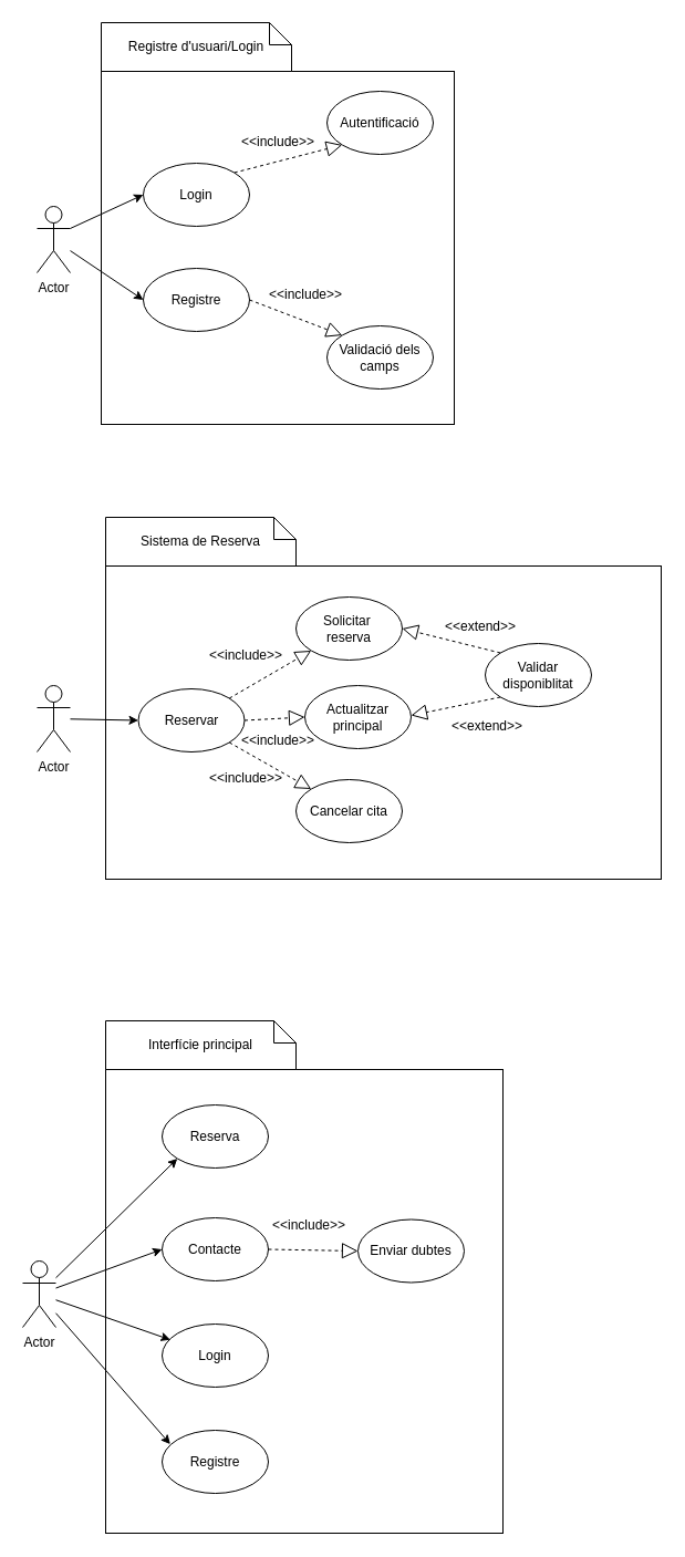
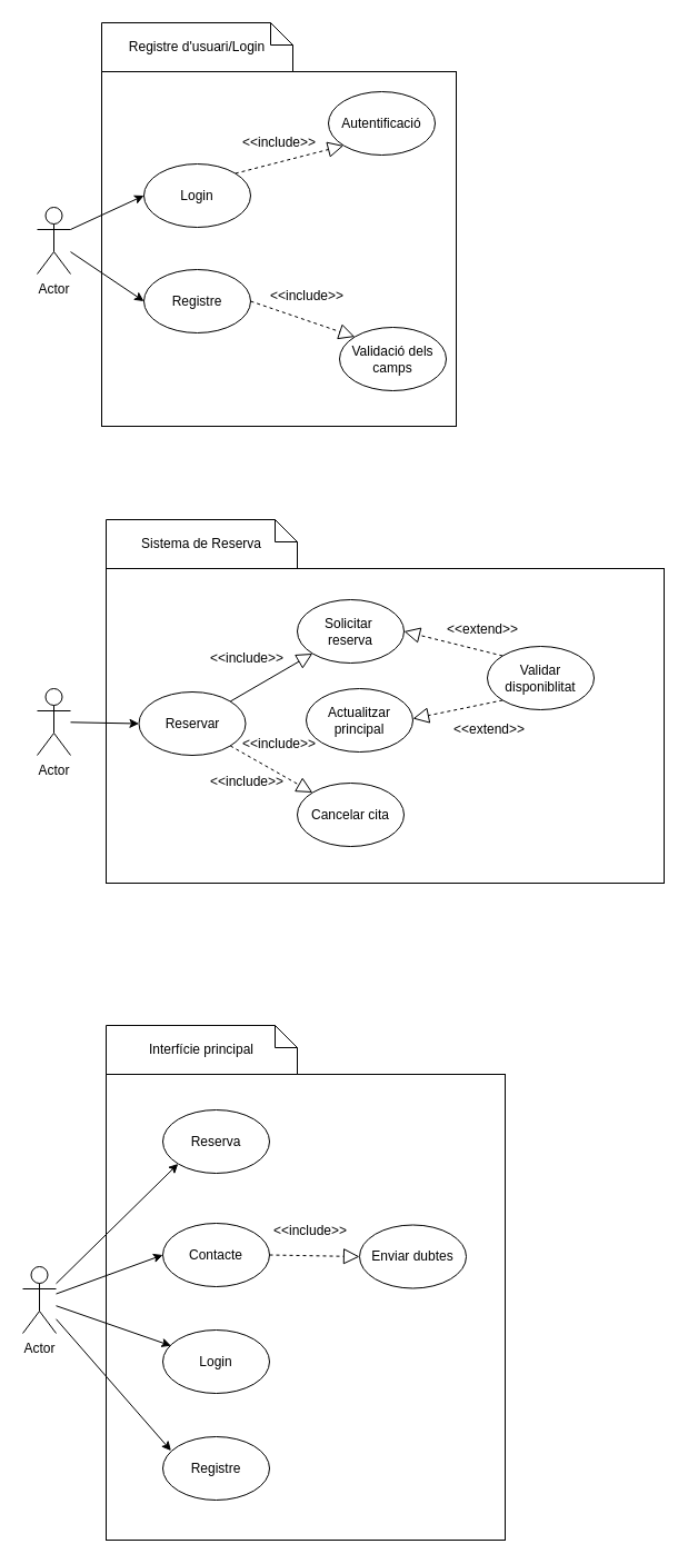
- <mxCell id="8" value="Validació dels camps" style="ellipse;whiteSpace=wrap;html=1;" vertex="1" parent="1"><mxGeometry x="295" y="294" width="96" height="57" as="geometry" /></mxCell>
+ <mxCell id="8" value="Validació dels camps" style="ellipse;whiteSpace=wrap;html=1;" vertex="1" parent="1"><mxGeometry x="305" y="294" width="96" height="57" as="geometry" /></mxCell>
- <mxCell id="28" value="" style="endArrow=block;dashed=1;endFill=0;endSize=12;html=1;rounded=0;entryX=0;entryY=1;entryDx=0;entryDy=0;exitX=1;exitY=0;exitDx=0;exitDy=0;" edge="1" parent="1" source="18" target="21"><mxGeometry width="160" relative="1" as="geometry"><mxPoint x="462" y="600" as="sourcePoint" /><mxPoint x="373" y="578" as="targetPoint" /></mxGeometry></mxCell>
+ <mxCell id="28" value="" style="endArrow=block;dashed=0;endFill=0;endSize=12;html=1;rounded=0;entryX=0;entryY=1;entryDx=0;entryDy=0;exitX=1;exitY=0;exitDx=0;exitDy=0;" edge="1" parent="1" source="18" target="21"><mxGeometry width="160" relative="1" as="geometry"><mxPoint x="462" y="600" as="sourcePoint" /><mxPoint x="373" y="578" as="targetPoint" /></mxGeometry></mxCell>
- <mxCell id="29" value="" style="endArrow=block;dashed=1;endFill=0;endSize=12;html=1;rounded=0;entryX=0;entryY=0.5;entryDx=0;entryDy=0;exitX=1;exitY=0.5;exitDx=0;exitDy=0;" edge="1" parent="1" source="18" target="20"><mxGeometry width="160" relative="1" as="geometry"><mxPoint x="217" y="641" as="sourcePoint" /><mxPoint x="291" y="597" as="targetPoint" /></mxGeometry></mxCell>
